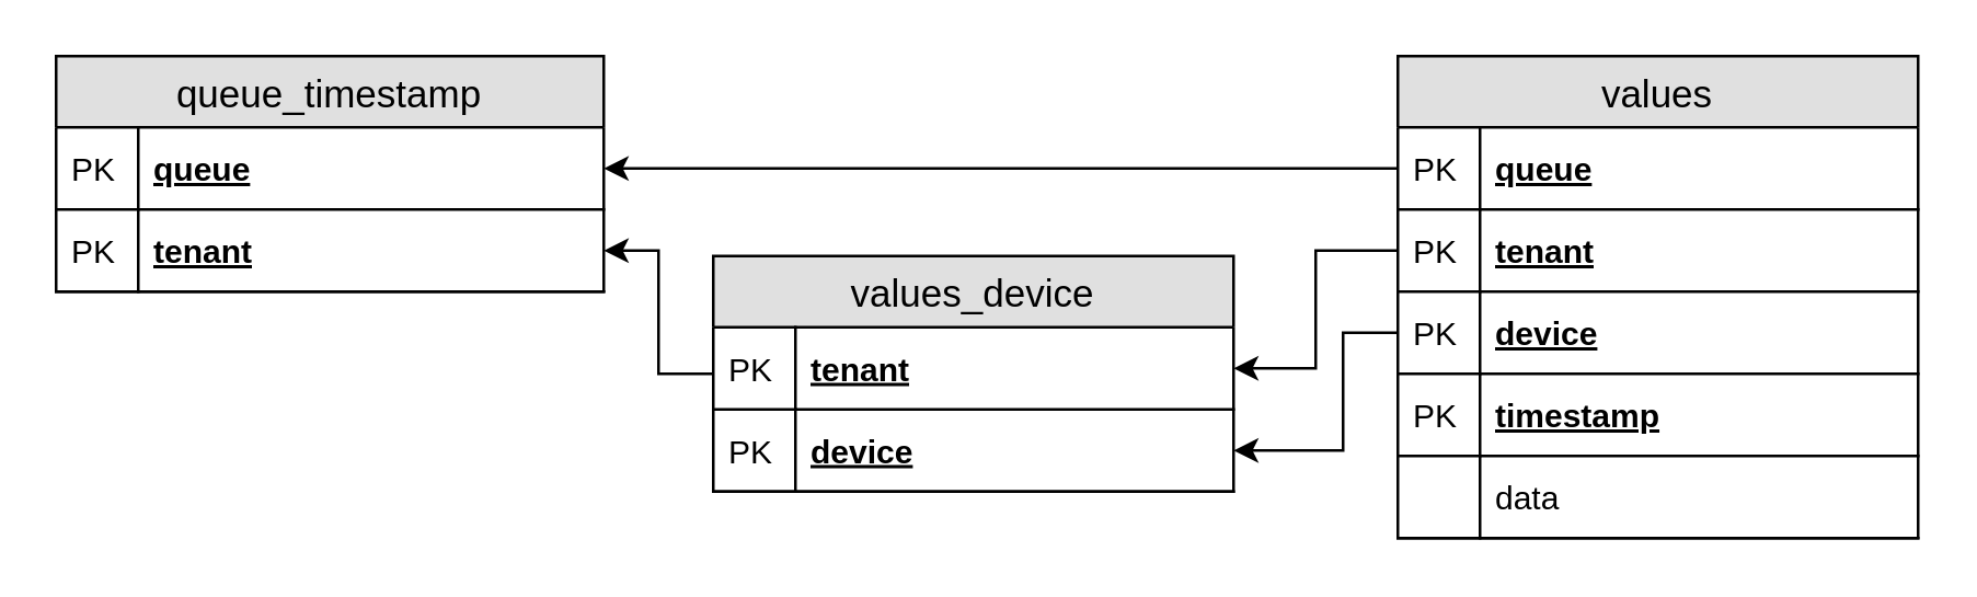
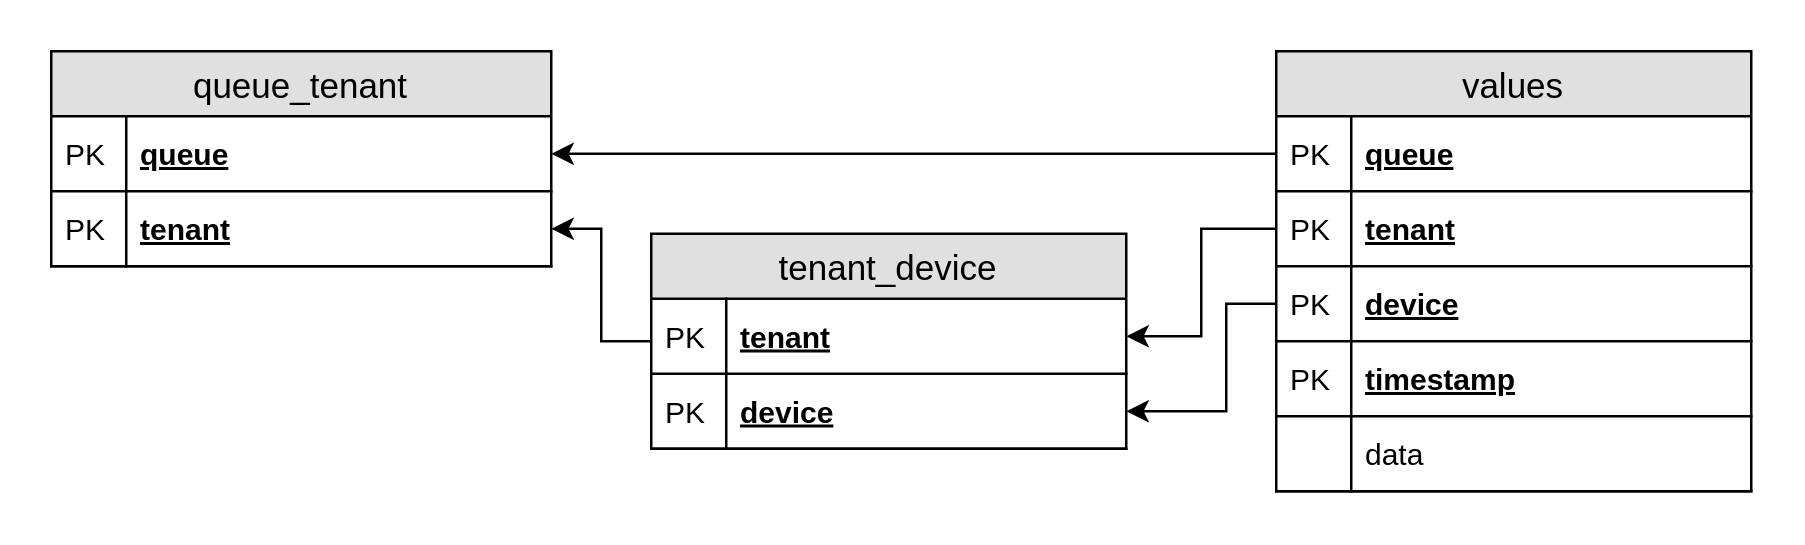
- <mxCell id="2" value="queue_timestamp" style="swimlane;fontStyle=0;childLayout=stackLayout;horizontal=1;startSize=26;fillColor=#e0e0e0;horizontalStack=0;resizeParent=1;resizeParentMax=0;resizeLast=0;collapsible=1;marginBottom=0;swimlaneFillColor=#ffffff;align=center;fontSize=14;" parent="1" vertex="1"><mxGeometry x="20" y="20" width="200" height="86" as="geometry" /></mxCell>
+ <mxCell id="2" value="queue_tenant" style="swimlane;fontStyle=0;childLayout=stackLayout;horizontal=1;startSize=26;fillColor=#e0e0e0;horizontalStack=0;resizeParent=1;resizeParentMax=0;resizeLast=0;collapsible=1;marginBottom=0;swimlaneFillColor=#ffffff;align=center;fontSize=14;" parent="1" vertex="1"><mxGeometry x="20" y="20" width="200" height="86" as="geometry" /></mxCell>
- <mxCell id="8" value="values_device" style="swimlane;fontStyle=0;childLayout=stackLayout;horizontal=1;startSize=26;fillColor=#e0e0e0;horizontalStack=0;resizeParent=1;resizeParentMax=0;resizeLast=0;collapsible=1;marginBottom=0;swimlaneFillColor=#ffffff;align=center;fontSize=14;" parent="1" vertex="1"><mxGeometry x="260" y="93" width="190" height="86" as="geometry" /></mxCell>
+ <mxCell id="8" value="tenant_device" style="swimlane;fontStyle=0;childLayout=stackLayout;horizontal=1;startSize=26;fillColor=#e0e0e0;horizontalStack=0;resizeParent=1;resizeParentMax=0;resizeLast=0;collapsible=1;marginBottom=0;swimlaneFillColor=#ffffff;align=center;fontSize=14;" parent="1" vertex="1"><mxGeometry x="260" y="93" width="190" height="86" as="geometry" /></mxCell>
